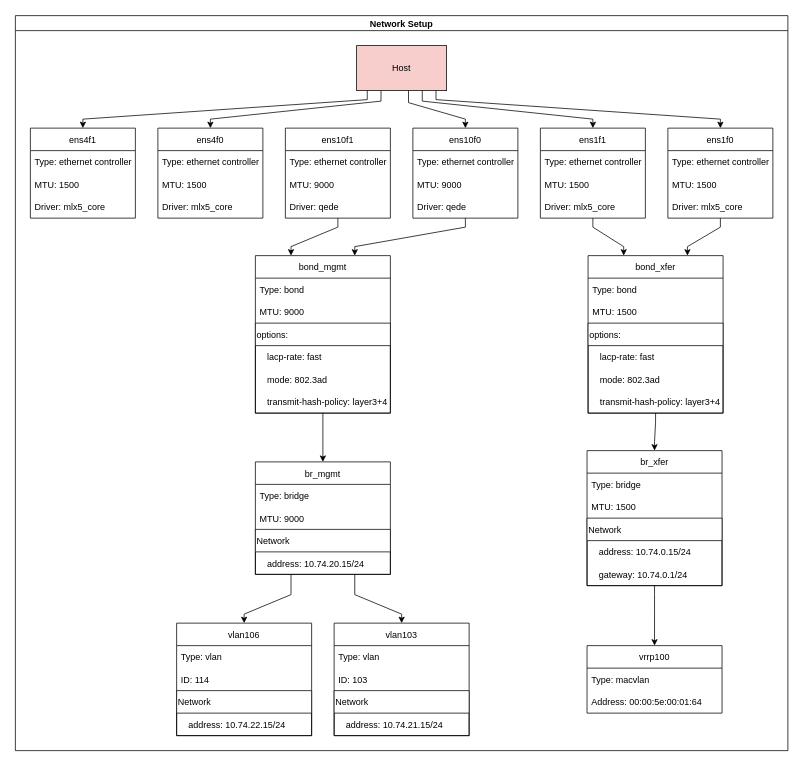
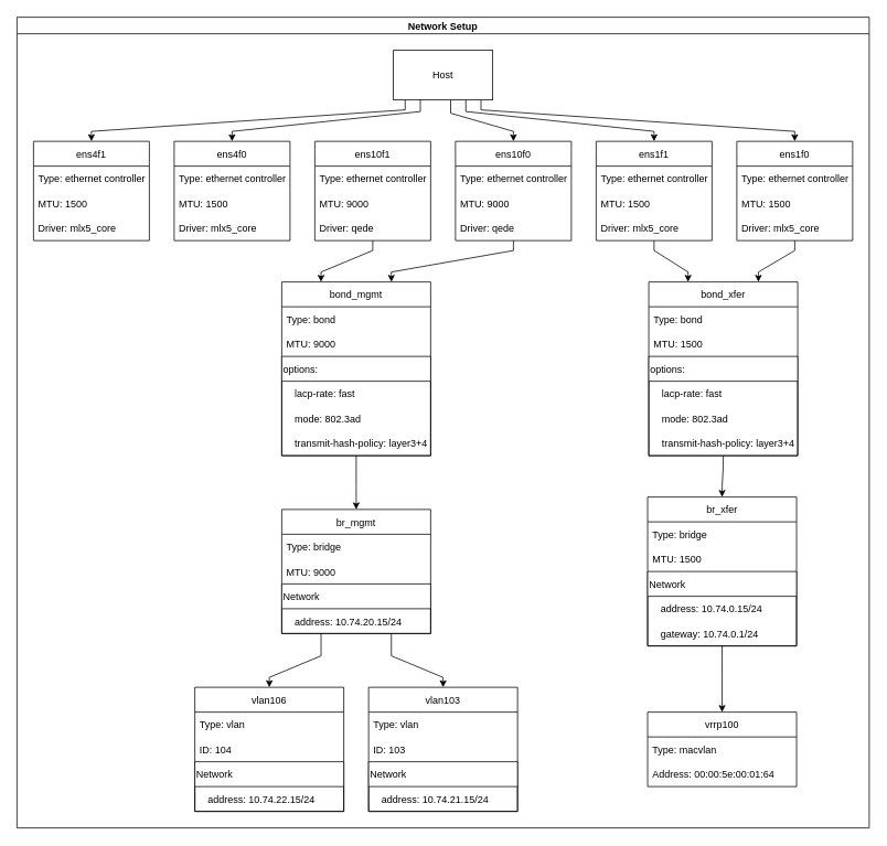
- <mxCell id="3" value="Host" style="rounded=0;whiteSpace=wrap;html=1;fontColor=default;fillColor=#f8cecc;" vertex="1" parent="2"><mxGeometry x="455" y="40" width="120" height="60" as="geometry" /></mxCell>
+ <mxCell id="3" value="Host" style="rounded=0;whiteSpace=wrap;html=1;fontColor=default;" vertex="1" parent="2"><mxGeometry x="455" y="40" width="120" height="60" as="geometry" /></mxCell>
- <mxCell id="66" value="ID: 114" style="text;strokeColor=none;fillColor=none;align=left;verticalAlign=middle;spacingLeft=4;spacingRight=4;overflow=hidden;points=[[0,0.5],[1,0.5]];portConstraint=eastwest;rotatable=0;" vertex="1" parent="64"><mxGeometry y="60" width="180" height="30" as="geometry" /></mxCell>
+ <mxCell id="66" value="ID: 104" style="text;strokeColor=none;fillColor=none;align=left;verticalAlign=middle;spacingLeft=4;spacingRight=4;overflow=hidden;points=[[0,0.5],[1,0.5]];portConstraint=eastwest;rotatable=0;" vertex="1" parent="64"><mxGeometry y="60" width="180" height="30" as="geometry" /></mxCell>
